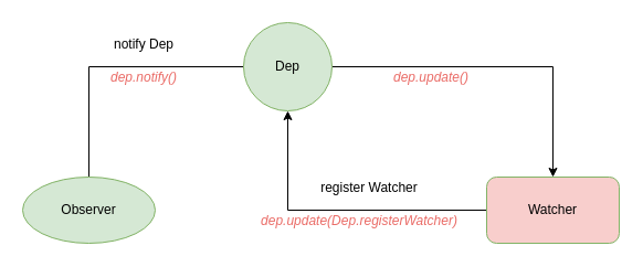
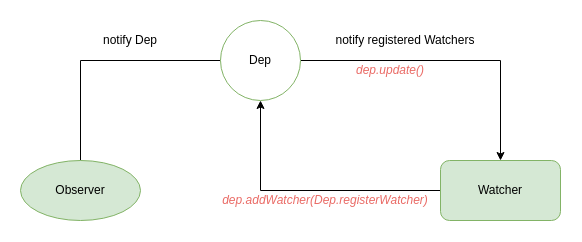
+ <mxCell id="11" value="notify registered Watchers" style="text;html=1;strokeColor=none;fillColor=none;align=center;verticalAlign=middle;whiteSpace=wrap;rounded=0;" vertex="1" parent="1"><mxGeometry x="320" y="30" width="170" height="20" as="geometry" /></mxCell>
- <mxCell id="5" value="Dep" style="ellipse;whiteSpace=wrap;html=1;aspect=fixed;fillColor=#d5e8d4;strokeColor=#82b366;" vertex="1" parent="1"><mxGeometry x="220" y="20" width="80" height="80" as="geometry" /></mxCell>
+ <mxCell id="5" value="Dep" style="ellipse;whiteSpace=wrap;html=1;aspect=fixed;fillColor=#ffffff;strokeColor=#82b366;" vertex="1" parent="1"><mxGeometry x="220" y="20" width="80" height="80" as="geometry" /></mxCell>
- <mxCell id="9" value="&lt;i&gt;dep.notify()&lt;/i&gt;" style="text;html=1;strokeColor=none;fillColor=none;align=center;verticalAlign=middle;whiteSpace=wrap;rounded=0;fontColor=#EA6B66;" vertex="1" parent="1"><mxGeometry x="90" y="60" width="80" height="20" as="geometry" /></mxCell>
- <mxCell id="12" value="register Watcher" style="text;html=1;strokeColor=none;fillColor=none;align=center;verticalAlign=middle;whiteSpace=wrap;rounded=0;" vertex="1" parent="1"><mxGeometry x="284" y="160" width="100" height="20" as="geometry" /></mxCell>
- <mxCell id="7" value="Watcher" style="rounded=1;whiteSpace=wrap;html=1;fillColor=#f8cecc;strokeColor=#82b366;" vertex="1" parent="1"><mxGeometry x="440" y="160" width="120" height="60" as="geometry" /></mxCell>
+ <mxCell id="7" value="Watcher" style="rounded=1;whiteSpace=wrap;html=1;fillColor=#d5e8d4;strokeColor=#82b366;" vertex="1" parent="1"><mxGeometry x="440" y="160" width="120" height="60" as="geometry" /></mxCell>
- <mxCell id="13" value="&lt;i&gt;dep.update(Dep.registerWatcher)&lt;/i&gt;" style="text;html=1;strokeColor=none;fillColor=none;align=center;verticalAlign=middle;whiteSpace=wrap;rounded=0;fontColor=#EA6B66;" vertex="1" parent="1"><mxGeometry x="220" y="190" width="210" height="20" as="geometry" /></mxCell>
+ <mxCell id="13" value="&lt;i&gt;dep.addWatcher(Dep.registerWatcher)&lt;/i&gt;" style="text;html=1;strokeColor=none;fillColor=none;align=center;verticalAlign=middle;whiteSpace=wrap;rounded=0;fontColor=#EA6B66;" vertex="1" parent="1"><mxGeometry x="220" y="190" width="210" height="20" as="geometry" /></mxCell>
